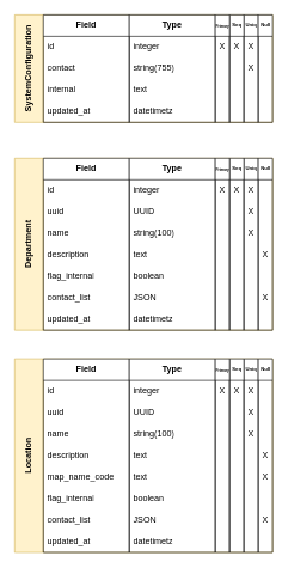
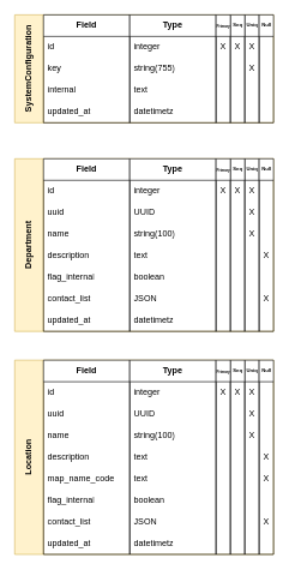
- <mxCell id="5" value="contact" style="text;strokeColor=none;fillColor=none;align=left;verticalAlign=middle;spacingLeft=4;spacingRight=4;overflow=hidden;points=[[0,0.5],[1,0.5]];portConstraint=eastwest;rotatable=0;whiteSpace=wrap;html=1;" vertex="1" parent="3"><mxGeometry y="60" width="120" height="30" as="geometry" /></mxCell>
+ <mxCell id="5" value="key" style="text;strokeColor=none;fillColor=none;align=left;verticalAlign=middle;spacingLeft=4;spacingRight=4;overflow=hidden;points=[[0,0.5],[1,0.5]];portConstraint=eastwest;rotatable=0;whiteSpace=wrap;html=1;" vertex="1" parent="3"><mxGeometry y="60" width="120" height="30" as="geometry" /></mxCell>
